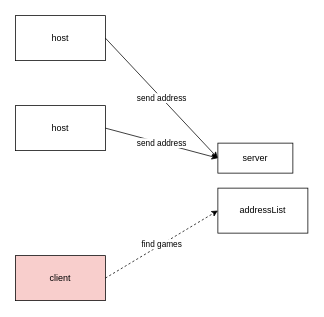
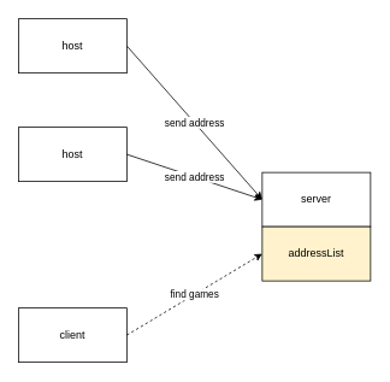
- <mxCell id="2" value="server" style="rounded=0;whiteSpace=wrap;html=1;" vertex="1" parent="1"><mxGeometry x="290" y="190" width="100" height="40" as="geometry" /></mxCell>
+ <mxCell id="2" value="server" style="rounded=0;whiteSpace=wrap;html=1;" vertex="1" parent="1"><mxGeometry x="290" y="190" width="120" height="60" as="geometry" /></mxCell>
- <mxCell id="5" value="addressList" style="rounded=0;whiteSpace=wrap;html=1;" vertex="1" parent="1"><mxGeometry x="290" y="250" width="120" height="60" as="geometry" /></mxCell>
+ <mxCell id="5" value="addressList" style="rounded=0;whiteSpace=wrap;html=1;fillColor=#fff2cc;" vertex="1" parent="1"><mxGeometry x="290" y="250" width="120" height="60" as="geometry" /></mxCell>
- <mxCell id="8" value="client" style="rounded=0;whiteSpace=wrap;html=1;fillColor=#f8cecc;" vertex="1" parent="1"><mxGeometry x="20" y="340" width="120" height="60" as="geometry" /></mxCell>
+ <mxCell id="8" value="client" style="rounded=0;whiteSpace=wrap;html=1;" vertex="1" parent="1"><mxGeometry x="20" y="340" width="120" height="60" as="geometry" /></mxCell>
